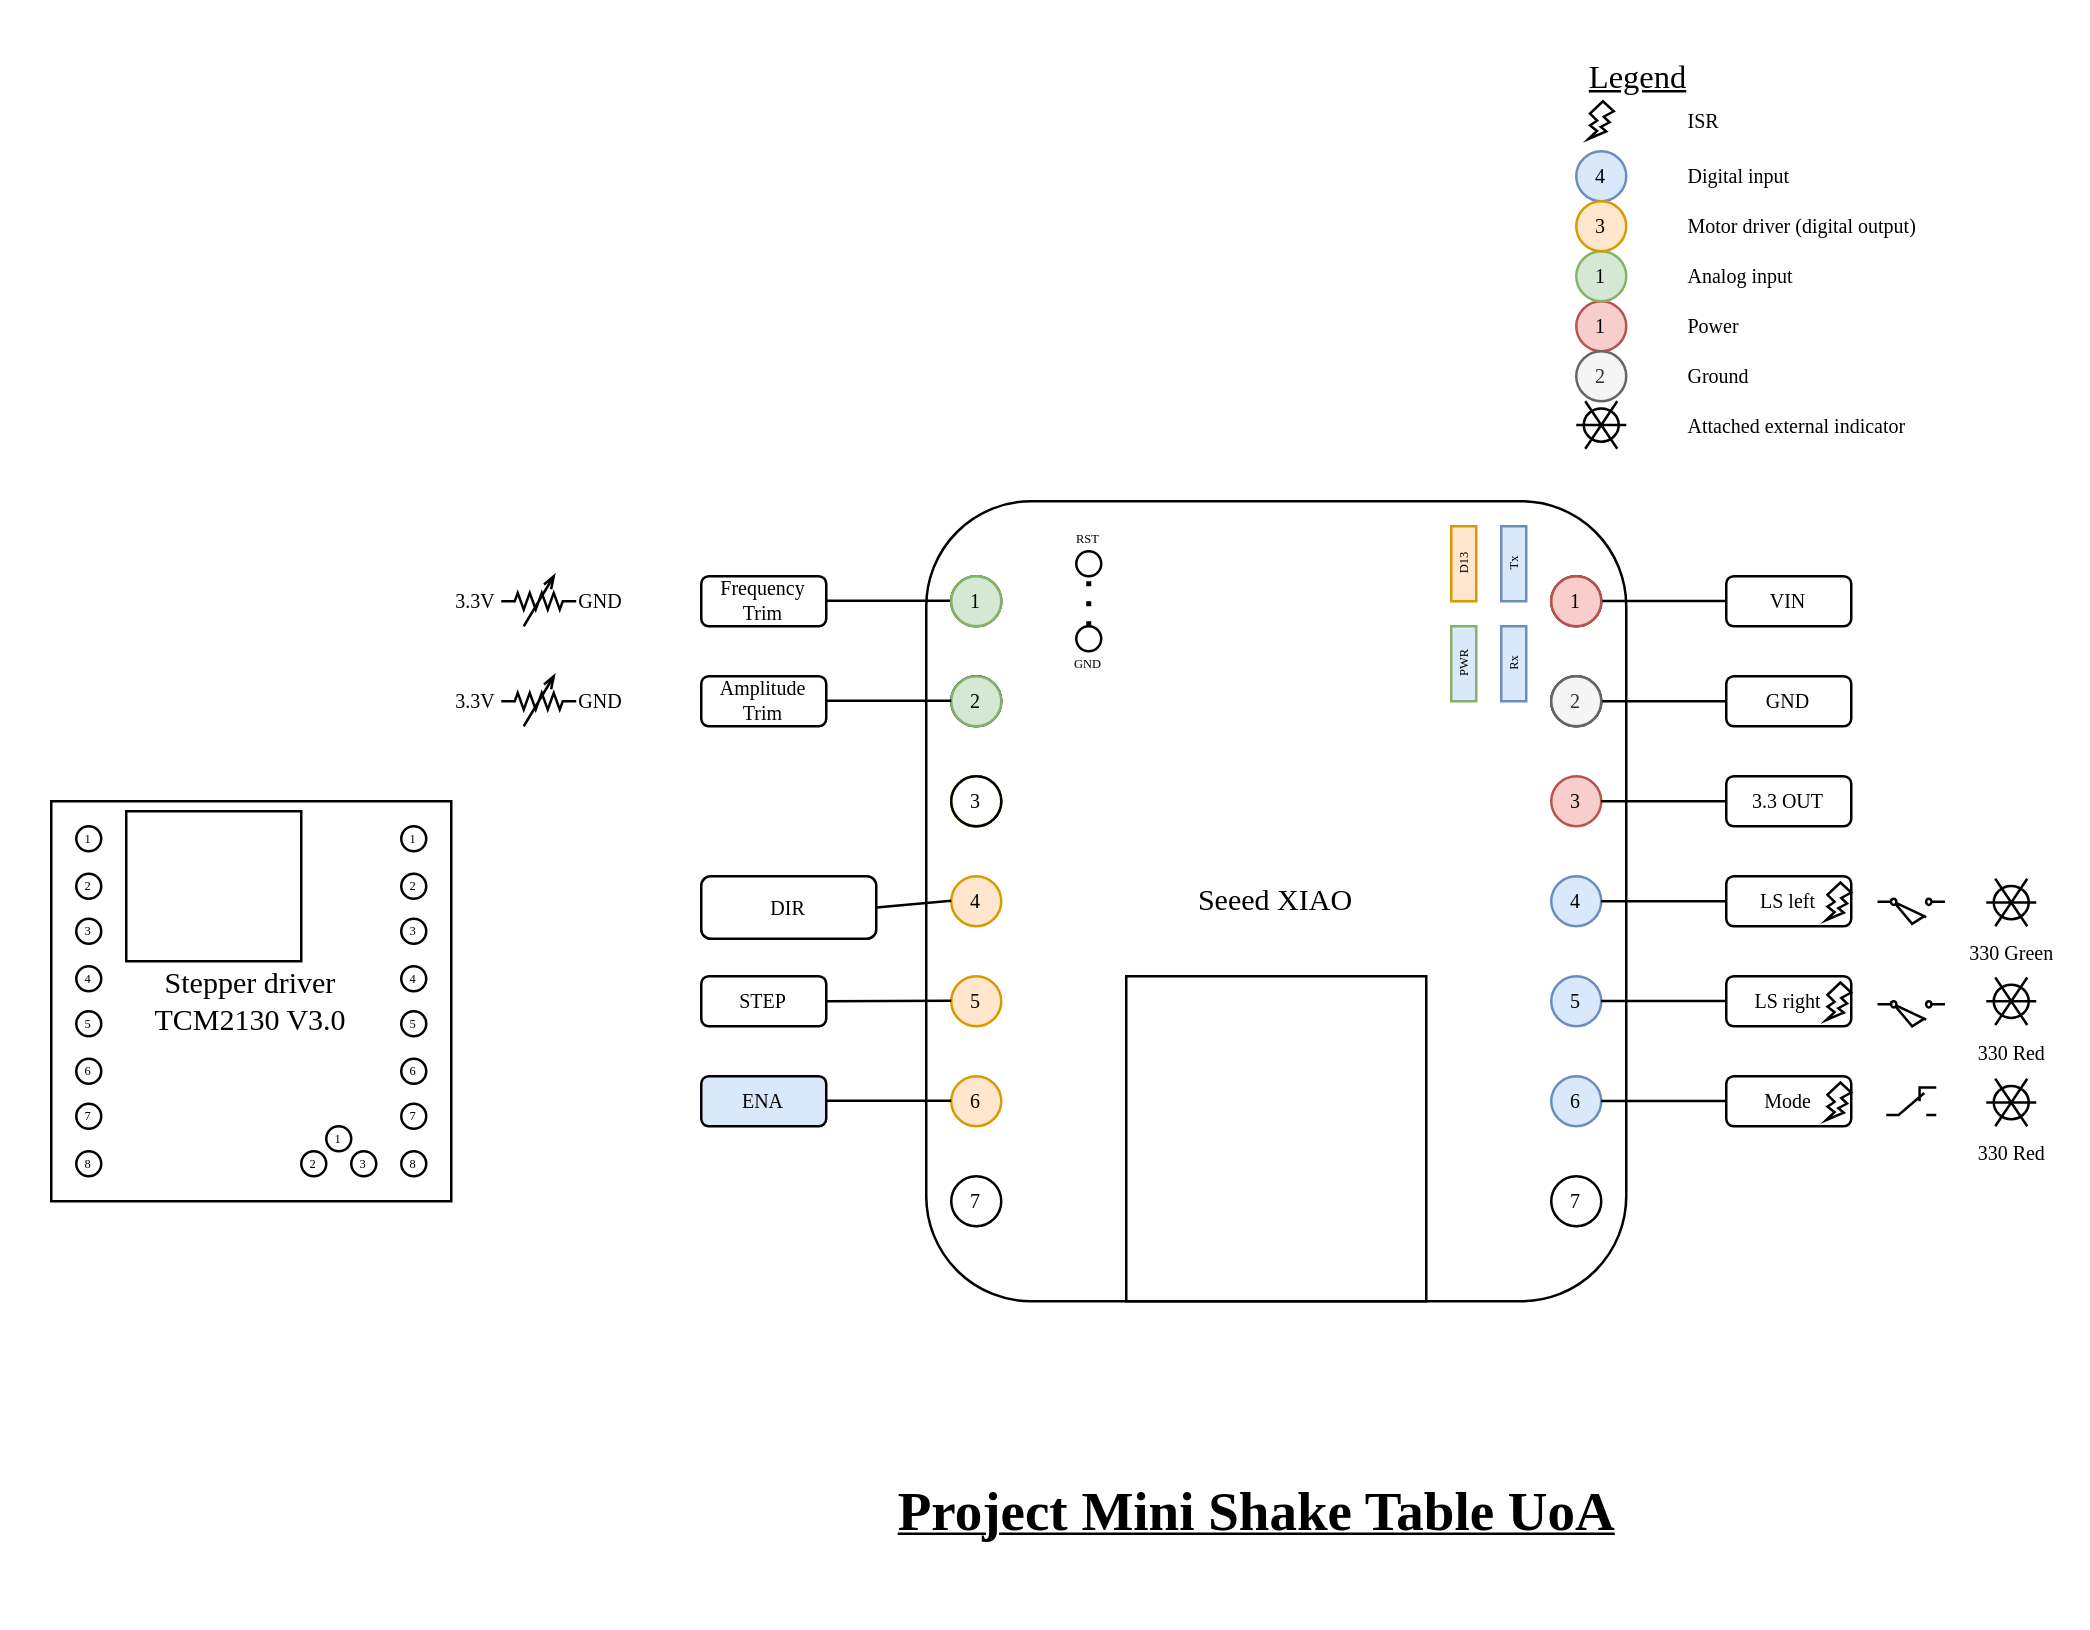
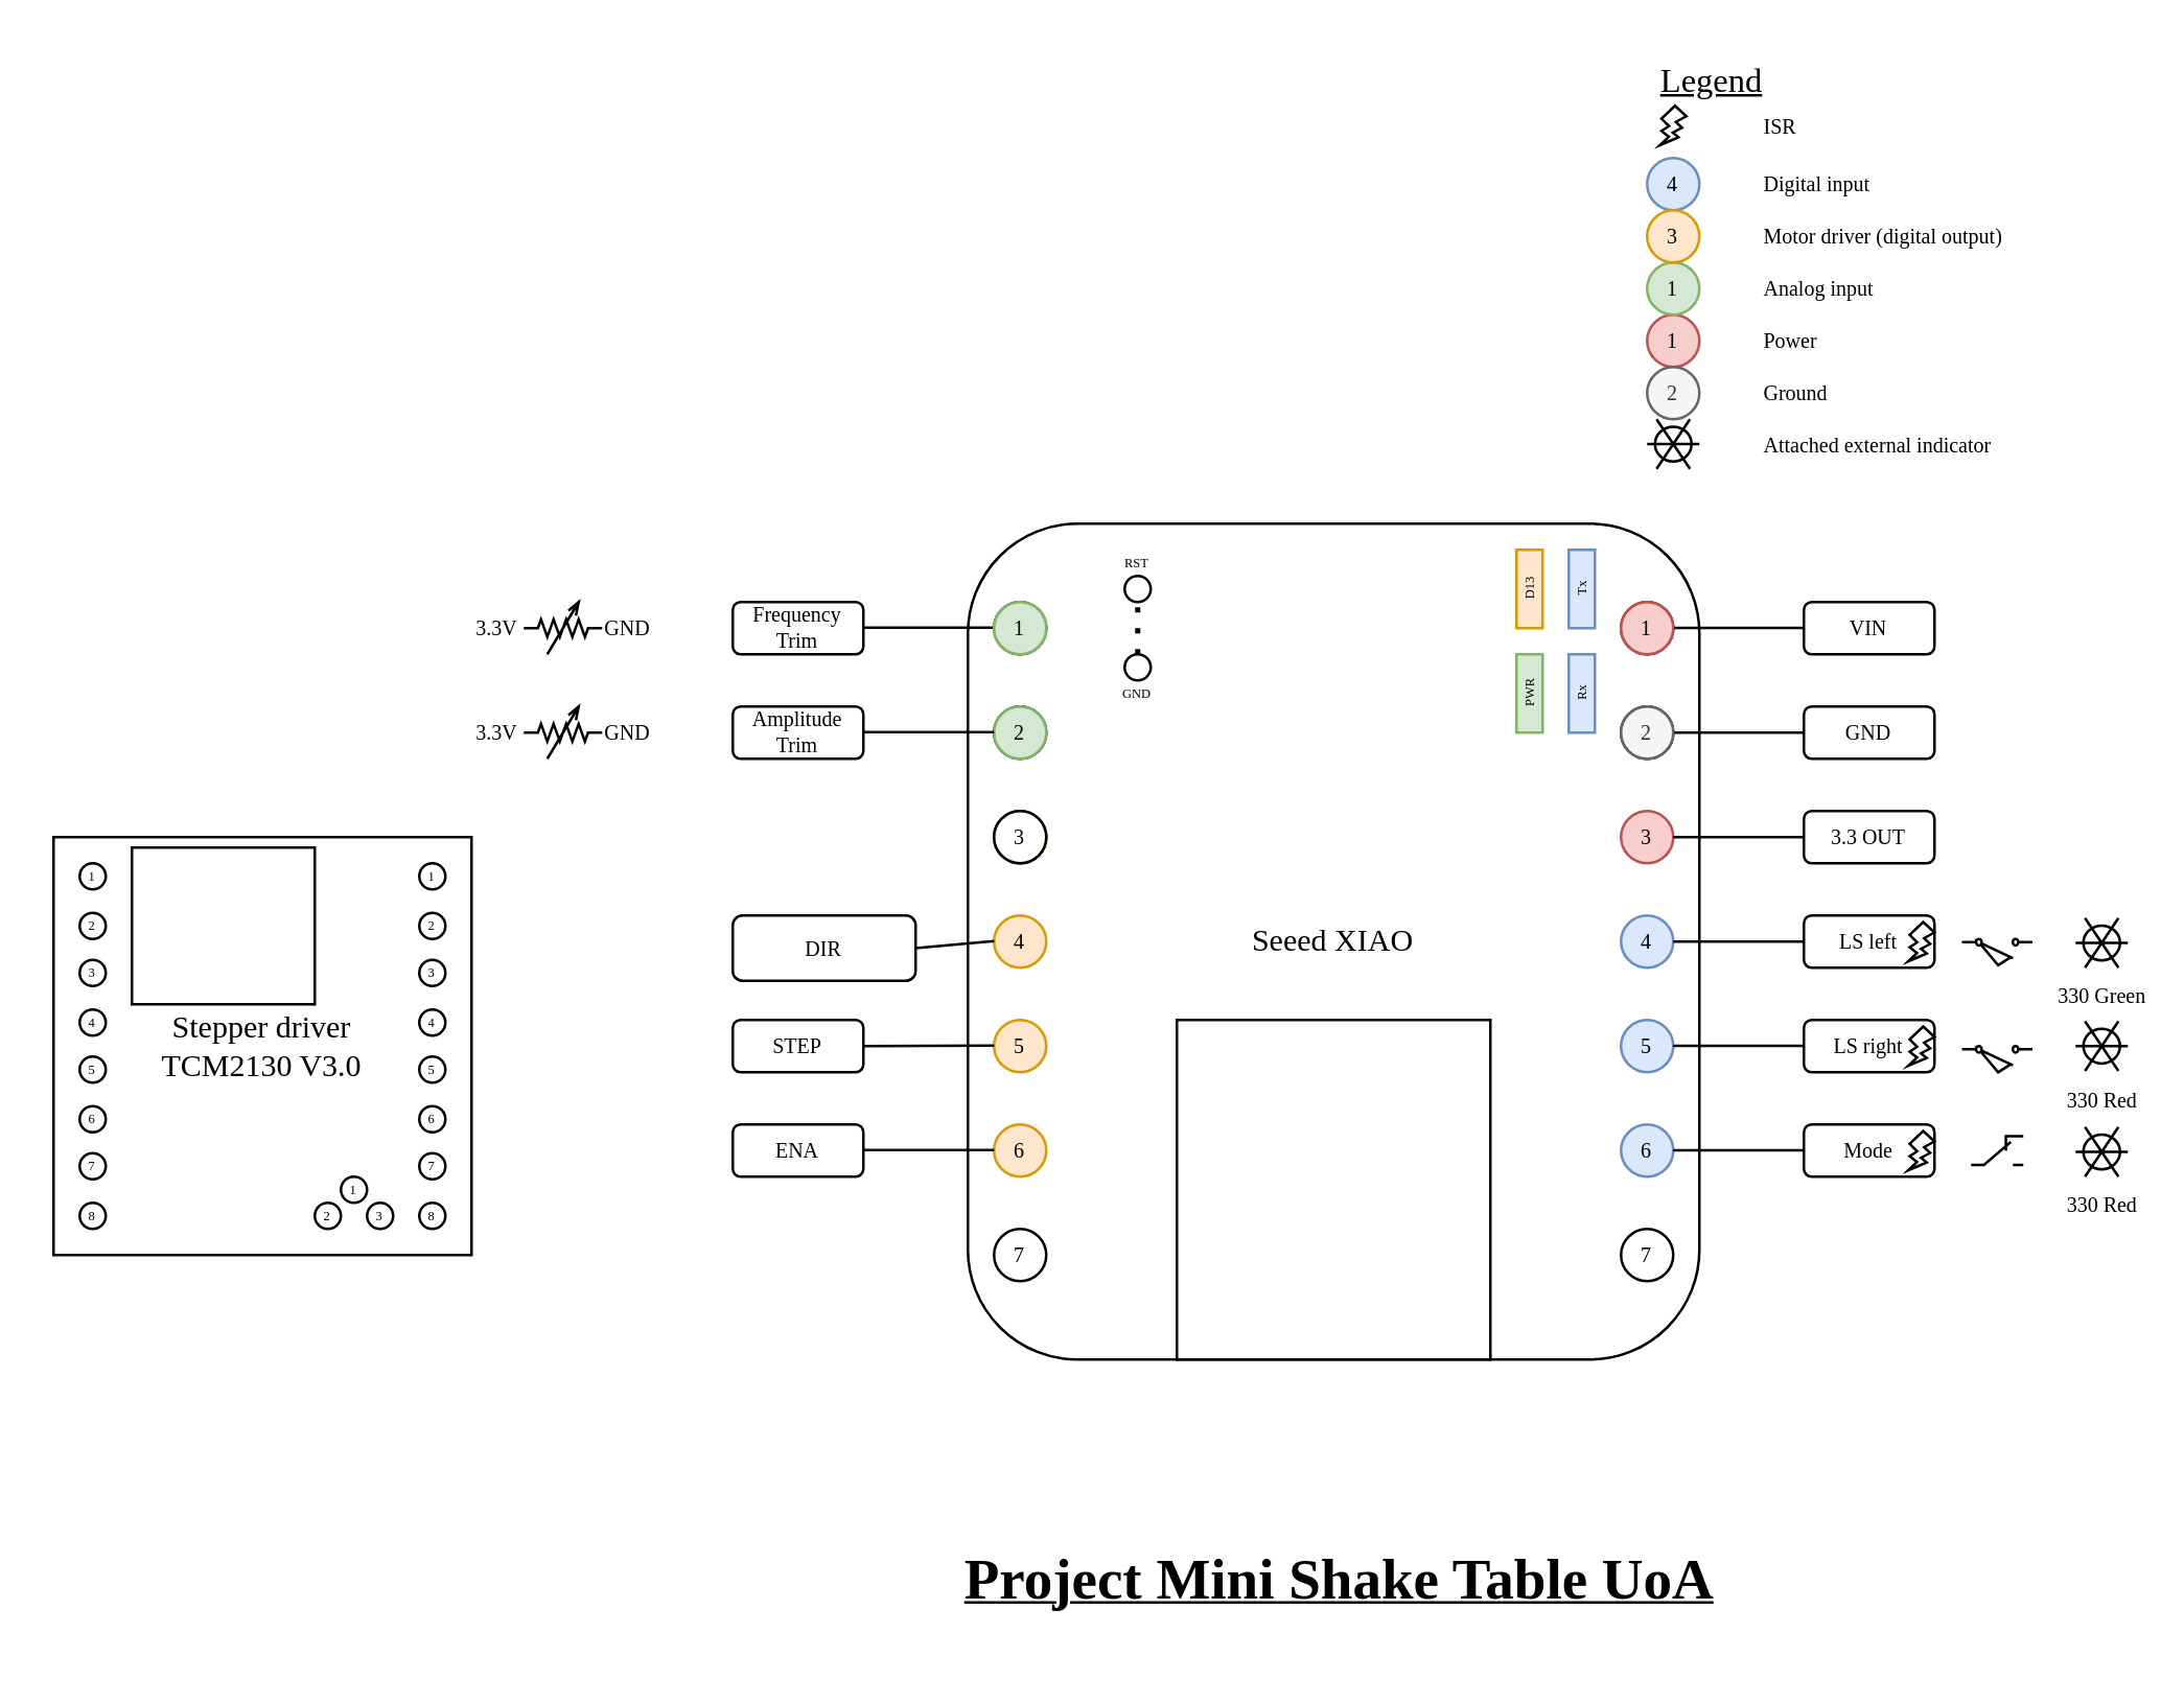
- <mxCell id="3" value="&lt;font style=&quot;font-size: 5px;&quot;&gt;PWR&lt;/font&gt;" style="rounded=0;whiteSpace=wrap;html=1;fontFamily=B612;fontSource=https%3A%2F%2Ffonts.googleapis.com%2Fcss%3Ffamily%3DB612;verticalAlign=middle;fontSize=5;fillColor=#dae8fc;strokeColor=#82b366;rotation=-90;" parent="1" vertex="1"><mxGeometry x="570" y="260" width="30" height="10" as="geometry" /></mxCell>
+ <mxCell id="3" value="&lt;font style=&quot;font-size: 5px;&quot;&gt;PWR&lt;/font&gt;" style="rounded=0;whiteSpace=wrap;html=1;fontFamily=B612;fontSource=https%3A%2F%2Ffonts.googleapis.com%2Fcss%3Ffamily%3DB612;verticalAlign=middle;fontSize=5;fillColor=#d5e8d4;strokeColor=#82b366;rotation=-90;" parent="1" vertex="1"><mxGeometry x="570" y="260" width="30" height="10" as="geometry" /></mxCell>
- <mxCell id="80" value="ENA" style="rounded=1;whiteSpace=wrap;html=1;fontFamily=B612;fontSource=https%3A%2F%2Ffonts.googleapis.com%2Fcss%3Ffamily%3DB612;fontSize=8;fillColor=#dae8fc;" parent="1" vertex="1"><mxGeometry x="280" y="430" width="50" height="20" as="geometry" /></mxCell>
+ <mxCell id="80" value="ENA" style="rounded=1;whiteSpace=wrap;html=1;fontFamily=B612;fontSource=https%3A%2F%2Ffonts.googleapis.com%2Fcss%3Ffamily%3DB612;fontSize=8;" parent="1" vertex="1"><mxGeometry x="280" y="430" width="50" height="20" as="geometry" /></mxCell>
- <mxCell id="85" value="&lt;b&gt;&lt;u&gt;&lt;font style=&quot;font-size: 22px&quot;&gt;Project Mini Shake Table UoA&lt;/font&gt;&lt;/u&gt;&lt;/b&gt;" style="text;html=1;strokeColor=none;fillColor=none;align=center;verticalAlign=middle;whiteSpace=wrap;rounded=0;fontFamily=B612;fontSource=https%3A%2F%2Ffonts.googleapis.com%2Fcss%3Ffamily%3DB612;fontSize=5;" parent="1" vertex="1"><mxGeometry x="330" y="580" width="345" height="50" as="geometry" /></mxCell>
+ <mxCell id="85" value="&lt;b&gt;&lt;u&gt;&lt;font style=&quot;font-size: 22px&quot;&gt;Project Mini Shake Table UoA&lt;/font&gt;&lt;/u&gt;&lt;/b&gt;" style="text;html=1;strokeColor=none;fillColor=none;align=center;verticalAlign=middle;whiteSpace=wrap;rounded=0;fontFamily=B612;fontSource=https%3A%2F%2Ffonts.googleapis.com%2Fcss%3Ffamily%3DB612;fontSize=5;" parent="1" vertex="1"><mxGeometry x="340" y="580" width="345" height="50" as="geometry" /></mxCell>
